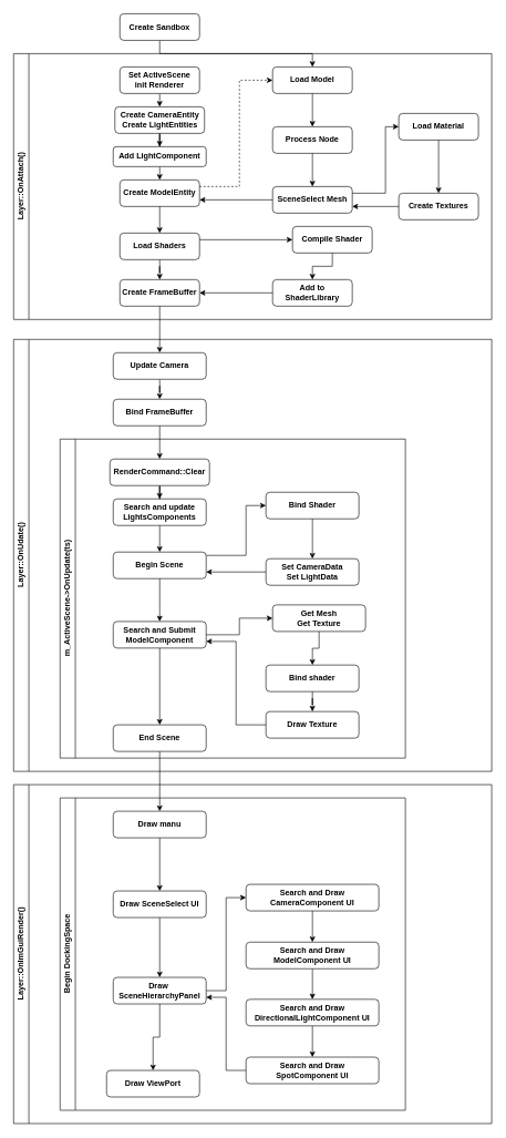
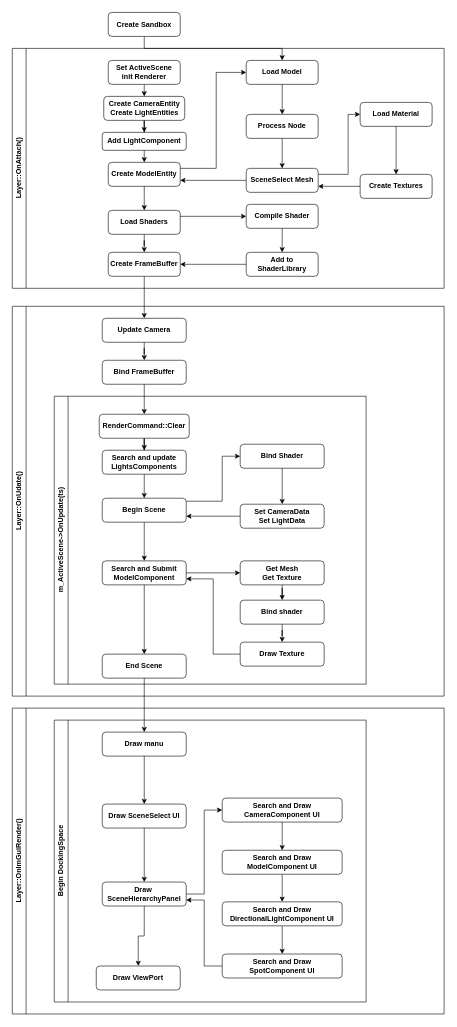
- <mxCell id="31" value="" style="edgeStyle=orthogonalEdgeStyle;rounded=0;orthogonalLoop=1;jettySize=auto;html=1;fontSize=12;fontStyle=1;exitX=1;exitY=0.25;exitDx=0;exitDy=0;entryX=0;entryY=0.5;entryDx=0;entryDy=0;dashed=1;" parent="4" source="12" target="30" edge="1"><mxGeometry relative="1" as="geometry"><Array as="points"><mxPoint x="340" y="200" /><mxPoint x="340" y="40" /></Array></mxGeometry></mxCell>
+ <mxCell id="31" value="" style="edgeStyle=orthogonalEdgeStyle;rounded=0;orthogonalLoop=1;jettySize=auto;html=1;fontSize=12;fontStyle=1;exitX=1;exitY=0.25;exitDx=0;exitDy=0;entryX=0;entryY=0.5;entryDx=0;entryDy=0;" parent="4" source="12" target="30" edge="1"><mxGeometry relative="1" as="geometry"><Array as="points"><mxPoint x="340" y="200" /><mxPoint x="340" y="40" /></Array></mxGeometry></mxCell>
- <mxCell id="5" value="Compile Shader" style="rounded=1;whiteSpace=wrap;html=1;fontSize=12;glass=0;strokeWidth=1;shadow=0;fontStyle=1" parent="4" vertex="1"><mxGeometry x="420" y="260" width="120" height="40" as="geometry" /></mxCell>
+ <mxCell id="5" value="Compile Shader" style="rounded=1;whiteSpace=wrap;html=1;fontSize=12;glass=0;strokeWidth=1;shadow=0;fontStyle=1" parent="4" vertex="1"><mxGeometry x="390" y="260" width="120" height="40" as="geometry" /></mxCell>
- <mxCell id="48" value="Get Mesh&lt;br style=&quot;font-size: 12px;&quot;&gt;Get&amp;nbsp;Texture" style="rounded=1;whiteSpace=wrap;html=1;fontSize=12;glass=0;strokeWidth=1;shadow=0;fontStyle=1" parent="36" vertex="1"><mxGeometry x="320" y="249.5" width="140" height="40" as="geometry" /></mxCell>
+ <mxCell id="48" value="Get Mesh&lt;br style=&quot;font-size: 12px;&quot;&gt;Get&amp;nbsp;Texture" style="rounded=1;whiteSpace=wrap;html=1;fontSize=12;glass=0;strokeWidth=1;shadow=0;fontStyle=1" parent="36" vertex="1"><mxGeometry x="310" y="274.5" width="140" height="40" as="geometry" /></mxCell>
